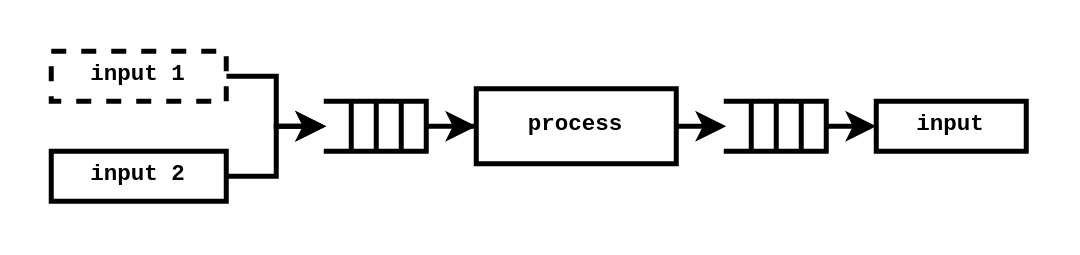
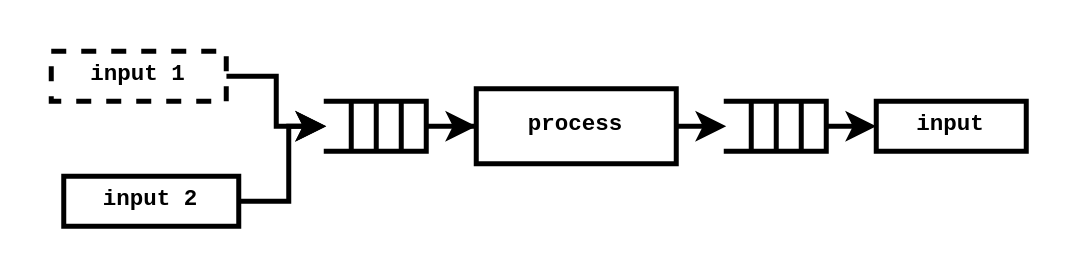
- <mxCell id="9" value="input 2" style="rounded=0;whiteSpace=wrap;html=1;strokeWidth=2;fontSize=9;fontFamily=Courier New;fontStyle=1;fillColor=#FFFFFF;verticalAlign=middle;horizontal=1;labelPosition=center;verticalLabelPosition=middle;align=center;" vertex="1" parent="1"><mxGeometry x="20" y="60" width="70" height="20" as="geometry" /></mxCell>
+ <mxCell id="9" value="input 2" style="rounded=0;whiteSpace=wrap;html=1;strokeWidth=2;fontSize=9;fontFamily=Courier New;fontStyle=1;fillColor=#FFFFFF;verticalAlign=middle;horizontal=1;labelPosition=center;verticalLabelPosition=middle;align=center;" vertex="1" parent="1"><mxGeometry x="25" y="70" width="70" height="20" as="geometry" /></mxCell>
